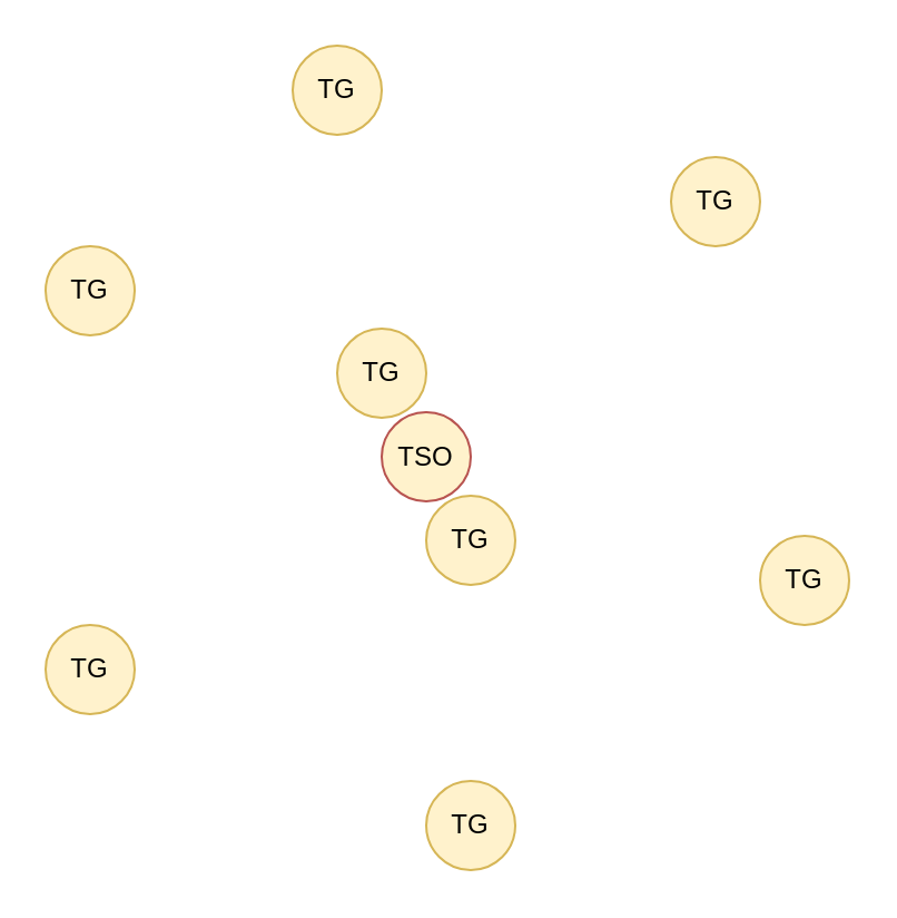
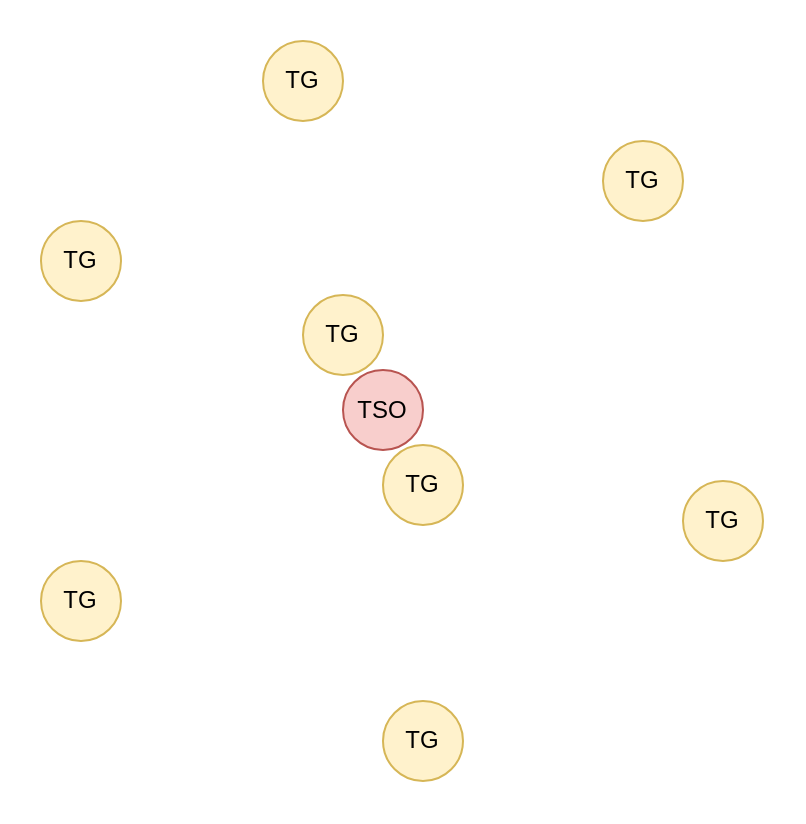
- <mxCell id="4" value="TSO" style="ellipse;whiteSpace=wrap;html=1;aspect=fixed;fillColor=#fff2cc;strokeColor=#b85450;" parent="1" vertex="1"><mxGeometry x="171" y="184.5" width="40" height="40" as="geometry" /></mxCell>
+ <mxCell id="4" value="TSO" style="ellipse;whiteSpace=wrap;html=1;aspect=fixed;fillColor=#f8cecc;strokeColor=#b85450;" parent="1" vertex="1"><mxGeometry x="171" y="184.5" width="40" height="40" as="geometry" /></mxCell>
